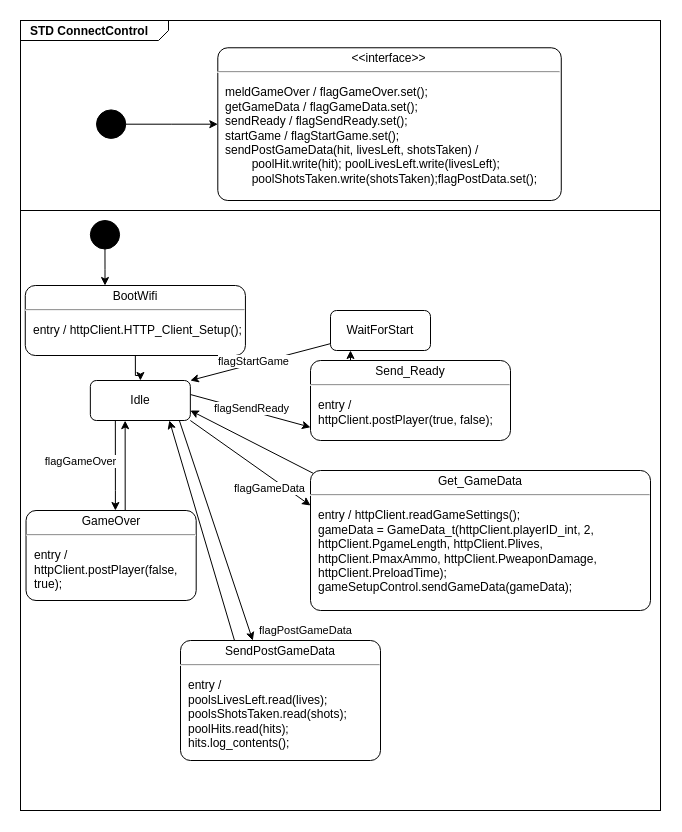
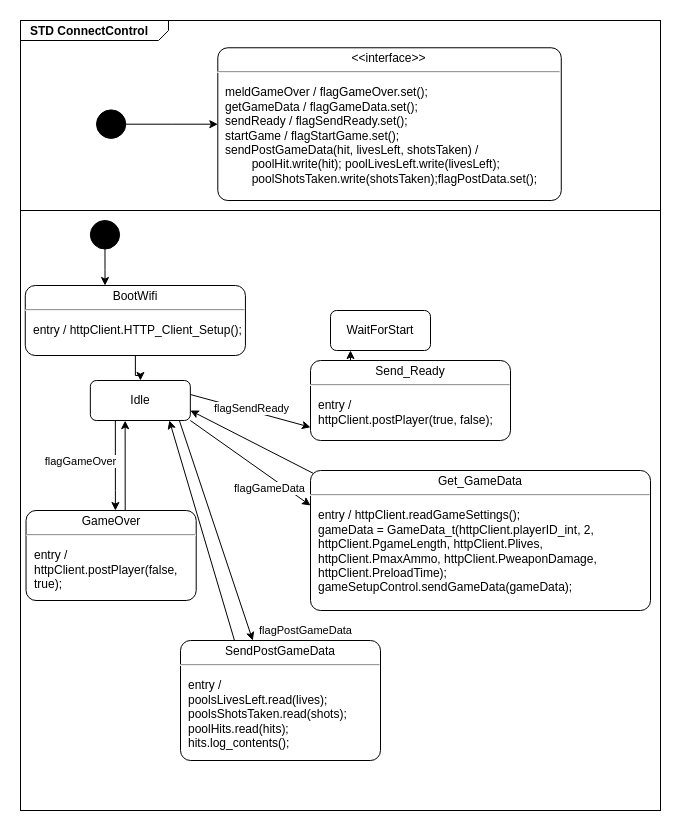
- <mxCell id="25" style="rounded=0;orthogonalLoop=1;jettySize=auto;html=1;entryX=1;entryY=0;entryDx=0;entryDy=0;" edge="1" parent="2" source="31" target="20"><mxGeometry relative="1" as="geometry"><mxPoint x="290" y="335" as="sourcePoint" /></mxGeometry></mxCell>
- <mxCell id="26" value="flagStartGame" style="edgeLabel;html=1;align=center;verticalAlign=middle;resizable=0;points=[];" vertex="1" connectable="0" parent="25"><mxGeometry x="0.086" y="-3" relative="1" as="geometry"><mxPoint as="offset" /></mxGeometry></mxCell>
